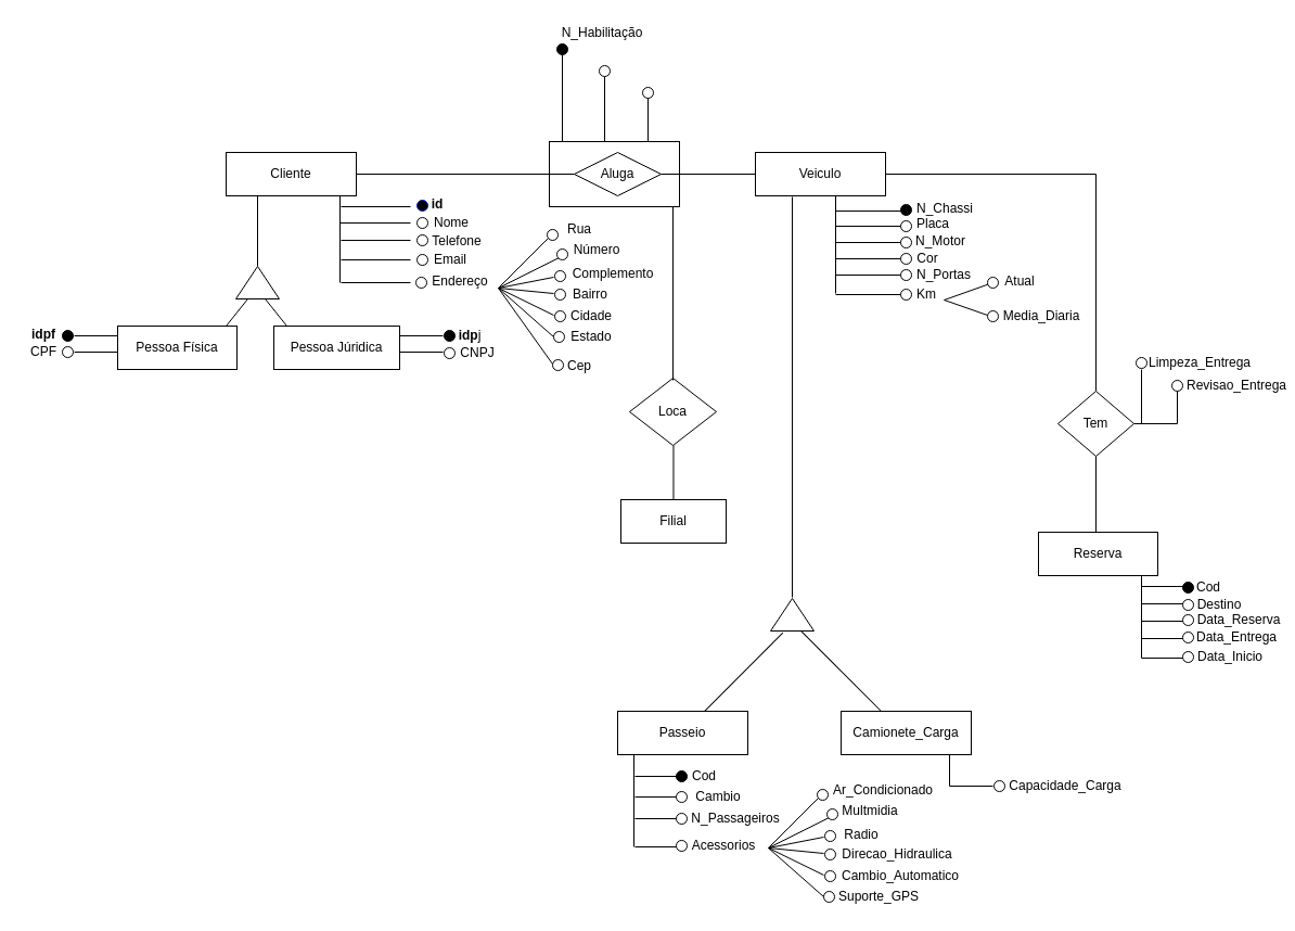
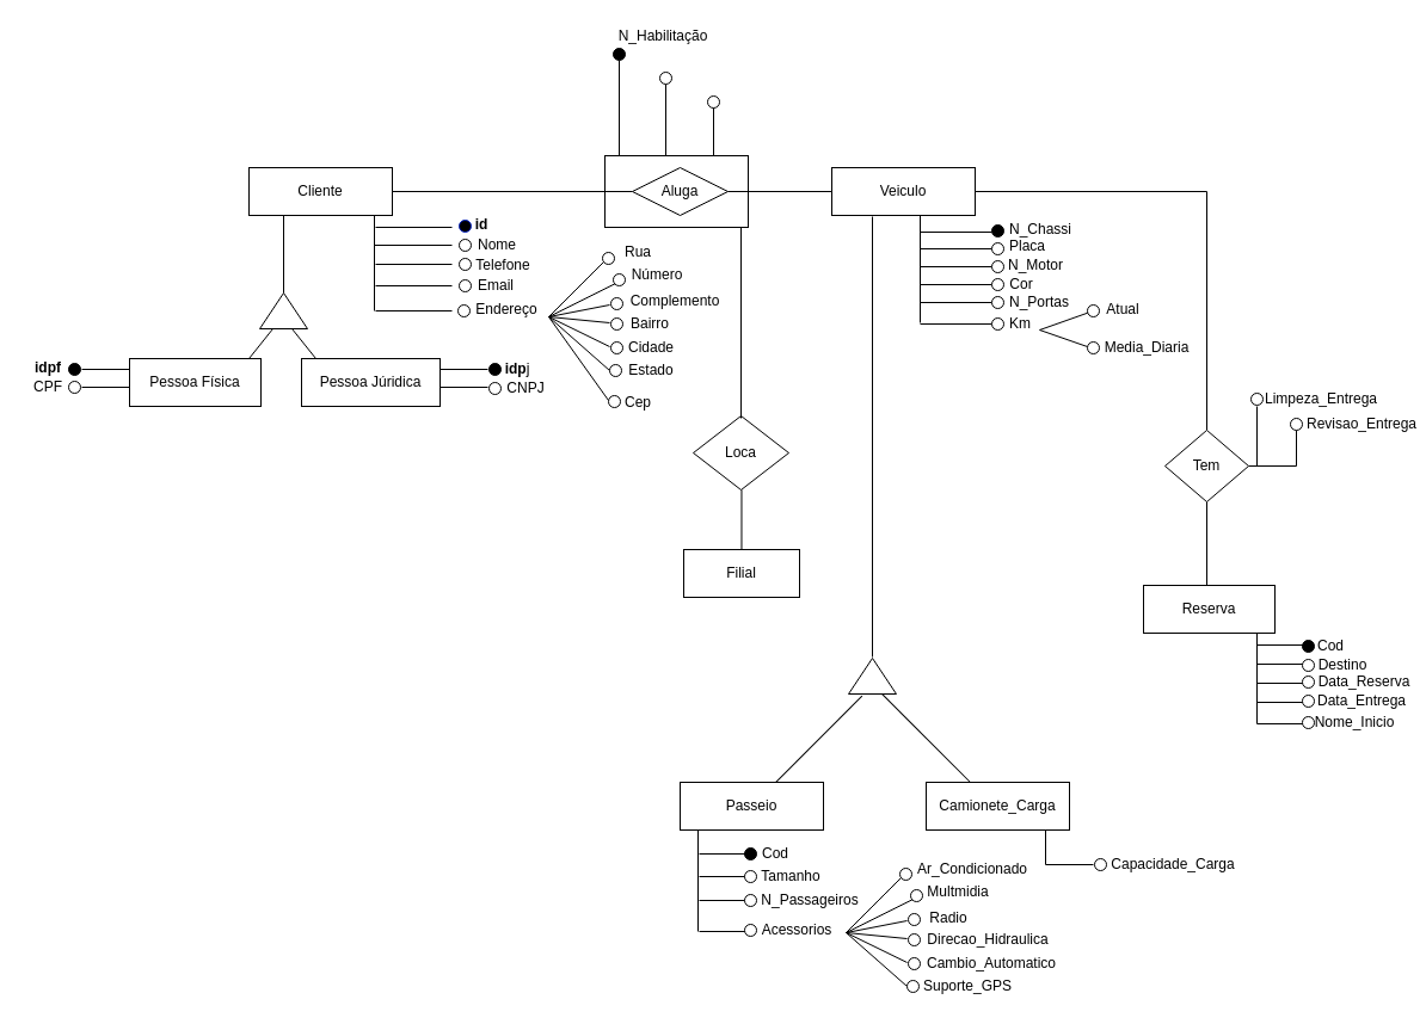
- <mxCell id="129" value="Data_Inicio" style="text;html=1;strokeColor=none;fillColor=none;align=center;verticalAlign=middle;whiteSpace=wrap;rounded=0;labelBackgroundColor=default;sketch=0;fontColor=default;" vertex="1" parent="1"><mxGeometry x="1104" y="590" width="60" height="30" as="geometry" /></mxCell>
+ <mxCell id="129" value="Nome_Inicio" style="text;html=1;strokeColor=none;fillColor=none;align=center;verticalAlign=middle;whiteSpace=wrap;rounded=0;labelBackgroundColor=default;sketch=0;fontColor=default;" vertex="1" parent="1"><mxGeometry x="1104" y="590" width="60" height="30" as="geometry" /></mxCell>
- <mxCell id="148" value="Cambio" style="text;html=1;strokeColor=none;fillColor=none;align=center;verticalAlign=middle;whiteSpace=wrap;rounded=0;labelBackgroundColor=default;sketch=0;fontColor=default;" vertex="1" parent="1"><mxGeometry x="632" y="719" width="60" height="30" as="geometry" /></mxCell>
+ <mxCell id="148" value="Tamanho" style="text;html=1;strokeColor=none;fillColor=none;align=center;verticalAlign=middle;whiteSpace=wrap;rounded=0;labelBackgroundColor=default;sketch=0;fontColor=default;" vertex="1" parent="1"><mxGeometry x="632" y="719" width="60" height="30" as="geometry" /></mxCell>
